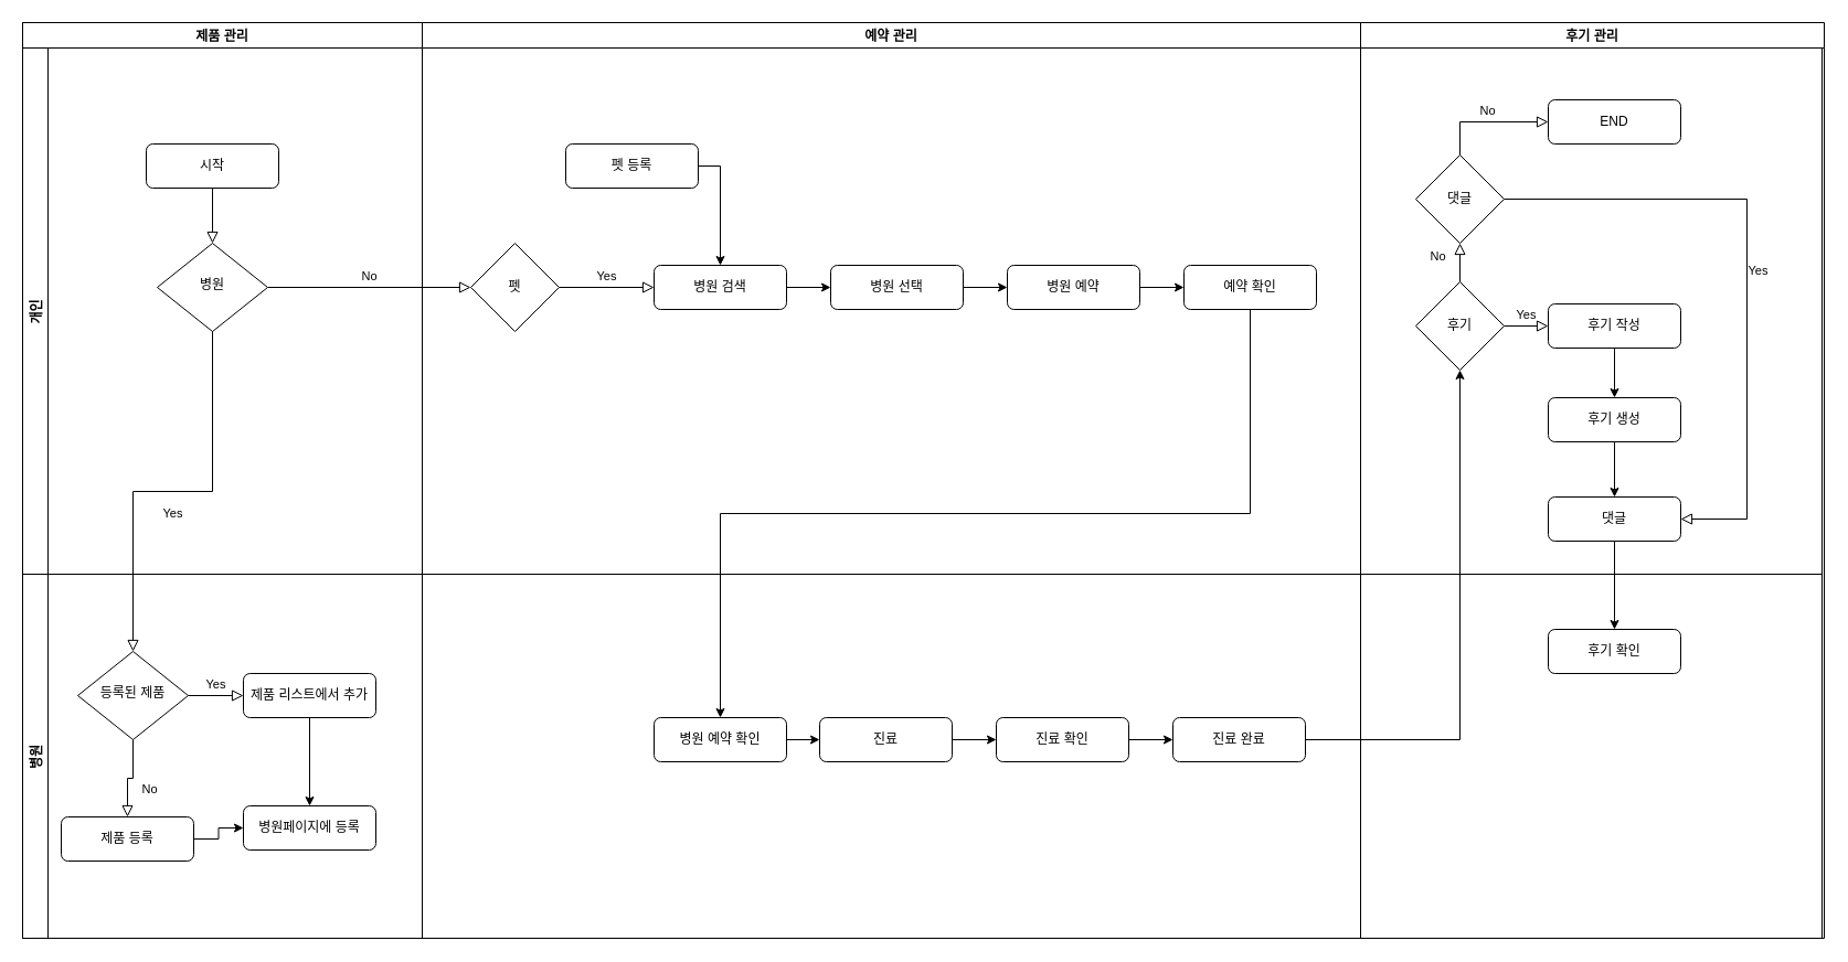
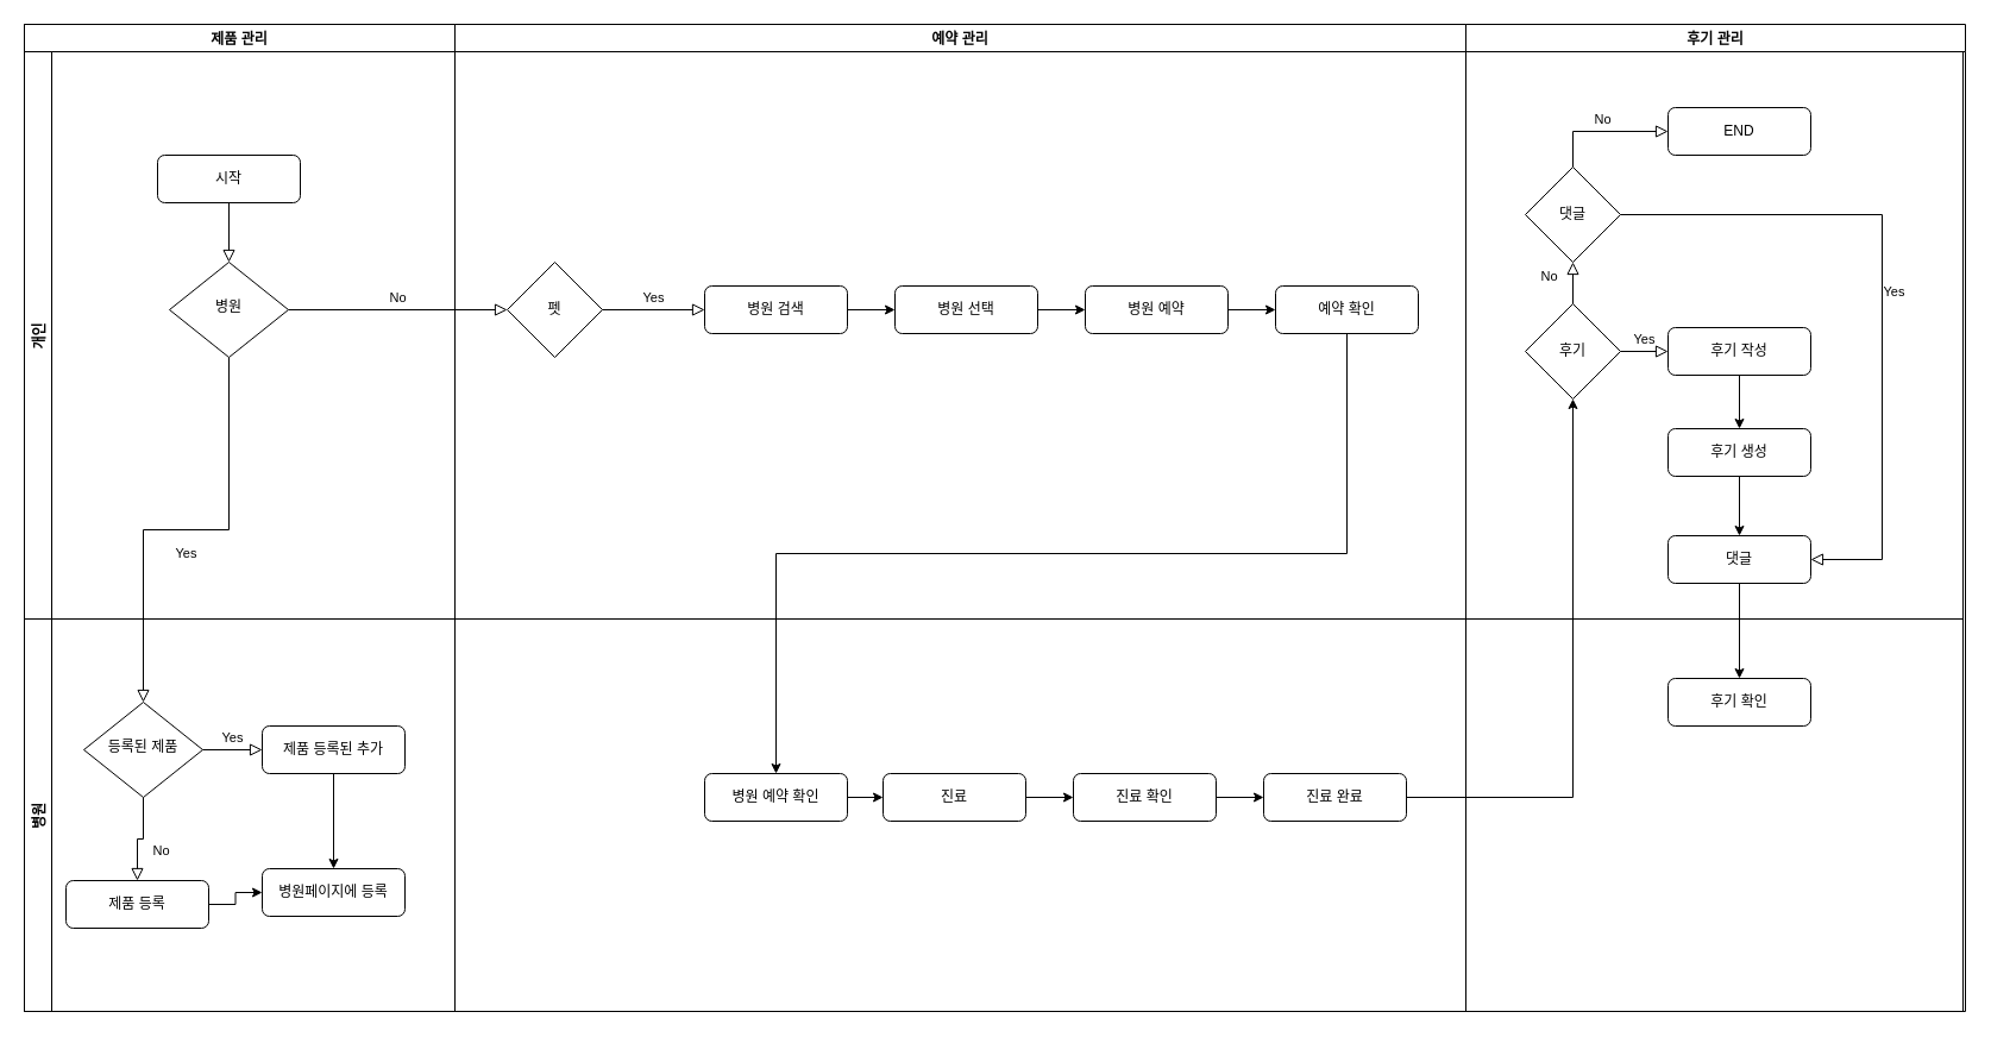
- <mxCell id="5" value="펫 등록" style="rounded=1;whiteSpace=wrap;html=1;fontSize=12;glass=0;strokeWidth=1;shadow=0;" vertex="1" parent="1"><mxGeometry x="512" y="130" width="120" height="40" as="geometry" /></mxCell>
- <mxCell id="4" style="edgeStyle=orthogonalEdgeStyle;rounded=0;orthogonalLoop=1;jettySize=auto;html=1;entryX=0.5;entryY=0;entryDx=0;entryDy=0;exitX=1;exitY=0.5;exitDx=0;exitDy=0;" edge="1" parent="1" source="5" target="39"><mxGeometry relative="1" as="geometry" /></mxCell>
- <mxCell id="18" value="제품 리스트에서 추가" style="rounded=1;whiteSpace=wrap;html=1;fontSize=12;glass=0;strokeWidth=1;shadow=0;" parent="7" vertex="1"><mxGeometry x="200" y="90" width="120" height="40" as="geometry" /></mxCell>
+ <mxCell id="18" value="제품 등록된 추가" style="rounded=1;whiteSpace=wrap;html=1;fontSize=12;glass=0;strokeWidth=1;shadow=0;" parent="7" vertex="1"><mxGeometry x="200" y="90" width="120" height="40" as="geometry" /></mxCell>
